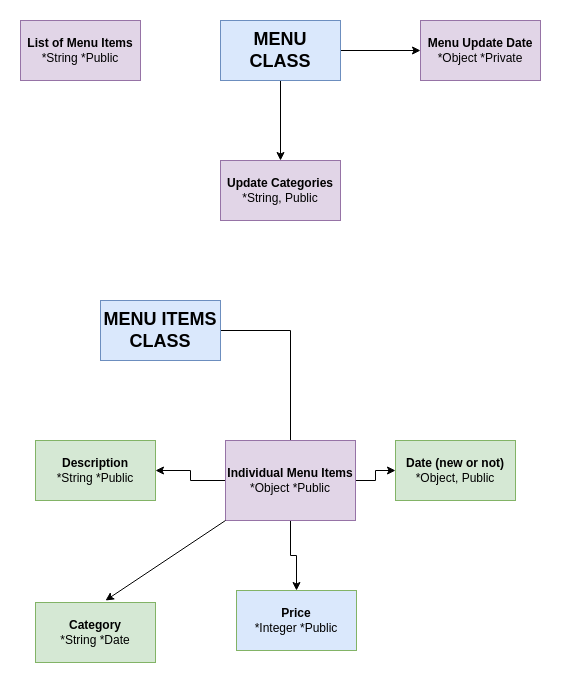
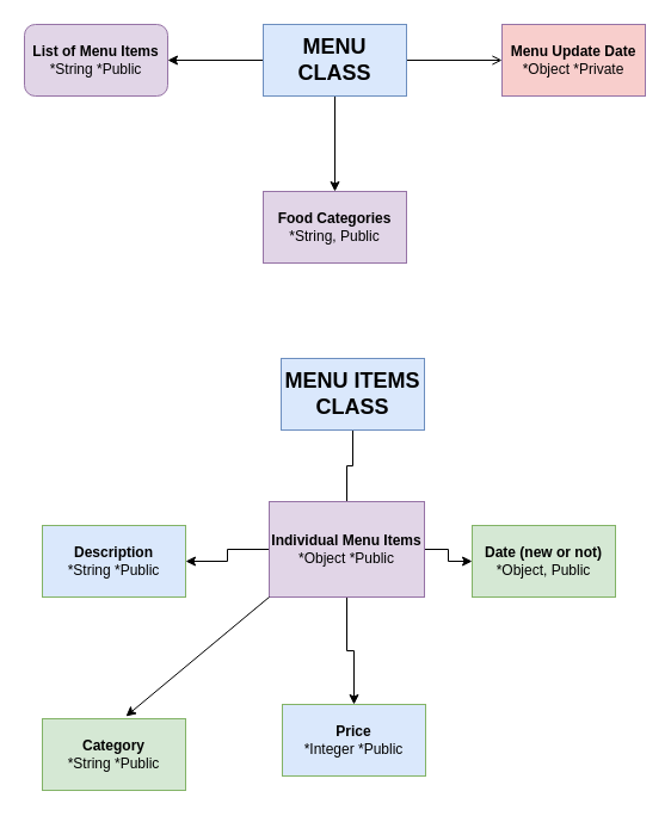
- <mxCell id="8" value="&lt;font style=&quot;font-size: 12px&quot;&gt;&lt;b&gt;List of Menu Items&lt;/b&gt;&lt;br&gt;*String *Public&lt;br&gt;&lt;/font&gt;" style="rounded=0;whiteSpace=wrap;html=1;fillColor=#e1d5e7;strokeColor=#9673a6;" vertex="1" parent="1"><mxGeometry x="20" y="20" width="120" height="60" as="geometry" /></mxCell>
+ <mxCell id="8" value="&lt;font style=&quot;font-size: 12px&quot;&gt;&lt;b&gt;List of Menu Items&lt;/b&gt;&lt;br&gt;*String *Public&lt;br&gt;&lt;/font&gt;" style="whiteSpace=wrap;html=1;fillColor=#e1d5e7;strokeColor=#9673a6;rounded=1;" vertex="1" parent="1"><mxGeometry x="20" y="20" width="120" height="60" as="geometry" /></mxCell>
+ <mxCell id="4" value="" style="edgeStyle=orthogonalEdgeStyle;rounded=0;orthogonalLoop=1;jettySize=auto;html=1;" edge="1" parent="1" source="5" target="8"><mxGeometry relative="1" as="geometry" /></mxCell>
- <mxCell id="3" value="" style="edgeStyle=orthogonalEdgeStyle;rounded=0;orthogonalLoop=1;jettySize=auto;html=1;" edge="1" parent="1" source="5" target="7"><mxGeometry relative="1" as="geometry" /></mxCell>
+ <mxCell id="3" value="" style="edgeStyle=orthogonalEdgeStyle;rounded=0;orthogonalLoop=1;jettySize=auto;html=1;endArrow=open;" edge="1" parent="1" source="5" target="7"><mxGeometry relative="1" as="geometry" /></mxCell>
- <mxCell id="7" value="&lt;b&gt;Menu Update Date&lt;/b&gt;&lt;br&gt;*Object *Private" style="rounded=0;whiteSpace=wrap;html=1;fillColor=#e1d5e7;strokeColor=#9673a6;" vertex="1" parent="1"><mxGeometry x="420" y="20" width="120" height="60" as="geometry" /></mxCell>
+ <mxCell id="7" value="&lt;b&gt;Menu Update Date&lt;/b&gt;&lt;br&gt;*Object *Private" style="rounded=0;whiteSpace=wrap;html=1;fillColor=#f8cecc;strokeColor=#9673a6;" vertex="1" parent="1"><mxGeometry x="420" y="20" width="120" height="60" as="geometry" /></mxCell>
- <mxCell id="6" value="&lt;b&gt;Update Categories&lt;/b&gt;&lt;br&gt;*String, Public" style="rounded=0;whiteSpace=wrap;html=1;fillColor=#e1d5e7;strokeColor=#9673a6;" vertex="1" parent="1"><mxGeometry x="220" y="160" width="120" height="60" as="geometry" /></mxCell>
+ <mxCell id="6" value="&lt;b&gt;Food Categories&lt;/b&gt;&lt;br&gt;*String, Public" style="rounded=0;whiteSpace=wrap;html=1;fillColor=#e1d5e7;strokeColor=#9673a6;" vertex="1" parent="1"><mxGeometry x="220" y="160" width="120" height="60" as="geometry" /></mxCell>
- <mxCell id="10" value="&lt;font style=&quot;font-size: 18px&quot;&gt;&lt;b&gt;MENU ITEMS CLASS&lt;/b&gt;&lt;/font&gt;" style="rounded=0;whiteSpace=wrap;html=1;fillColor=#dae8fc;strokeColor=#6c8ebf;" vertex="1" parent="1"><mxGeometry x="100" y="300" width="120" height="60" as="geometry" /></mxCell>
+ <mxCell id="10" value="&lt;font style=&quot;font-size: 18px&quot;&gt;&lt;b&gt;MENU ITEMS CLASS&lt;/b&gt;&lt;/font&gt;" style="rounded=0;whiteSpace=wrap;html=1;fillColor=#dae8fc;strokeColor=#6c8ebf;" vertex="1" parent="1"><mxGeometry x="235" y="300" width="120" height="60" as="geometry" /></mxCell>
- <mxCell id="17" value="&lt;b&gt;Description&lt;/b&gt;&lt;br&gt;*String *Public" style="whiteSpace=wrap;html=1;rounded=0;fillColor=#d5e8d4;strokeColor=#82b366;" vertex="1" parent="1"><mxGeometry x="35" y="440" width="120" height="60" as="geometry" /></mxCell>
+ <mxCell id="17" value="&lt;b&gt;Description&lt;/b&gt;&lt;br&gt;*String *Public" style="whiteSpace=wrap;html=1;rounded=0;fillColor=#dae8fc;strokeColor=#82b366;" vertex="1" parent="1"><mxGeometry x="35" y="440" width="120" height="60" as="geometry" /></mxCell>
- <mxCell id="14" value="&lt;b&gt;Individual Menu Items&lt;/b&gt; *Object *Public" style="rounded=0;whiteSpace=wrap;html=1;fillColor=#e1d5e7;strokeColor=#9673a6;" vertex="1" parent="1"><mxGeometry x="225" y="440" width="130" height="80" as="geometry" /></mxCell>
+ <mxCell id="14" value="&lt;b&gt;Individual Menu Items&lt;/b&gt; *Object *Public" style="rounded=0;whiteSpace=wrap;html=1;fillColor=#e1d5e7;strokeColor=#9673a6;" vertex="1" parent="1"><mxGeometry x="225" y="420" width="130" height="80" as="geometry" /></mxCell>
- <mxCell id="19" value="&lt;b&gt;Category&lt;/b&gt;&lt;br&gt;*String *Date" style="rounded=0;whiteSpace=wrap;html=1;fillColor=#d5e8d4;strokeColor=#82b366;" vertex="1" parent="1"><mxGeometry x="35" y="602" width="120" height="60" as="geometry" /></mxCell>
+ <mxCell id="19" value="&lt;b&gt;Category&lt;/b&gt;&lt;br&gt;*String *Public" style="rounded=0;whiteSpace=wrap;html=1;fillColor=#d5e8d4;strokeColor=#82b366;" vertex="1" parent="1"><mxGeometry x="35" y="602" width="120" height="60" as="geometry" /></mxCell>
